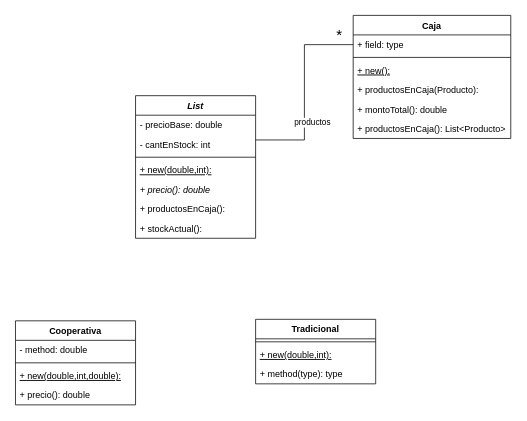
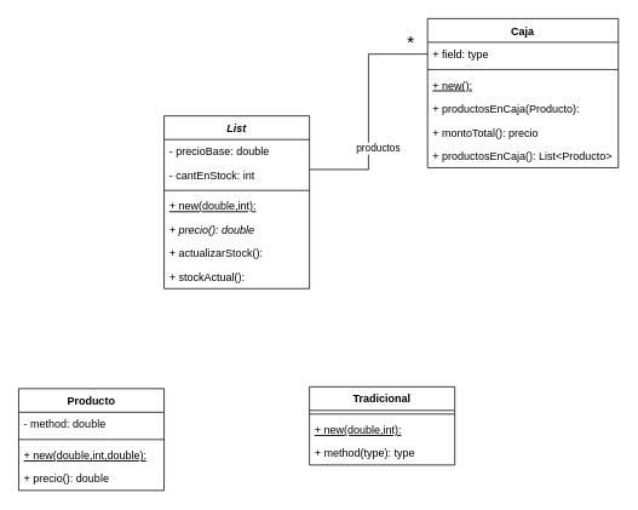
- <mxCell id="7" value="+ montoTotal(): double " style="text;strokeColor=none;fillColor=none;align=left;verticalAlign=top;spacingLeft=4;spacingRight=4;overflow=hidden;rotatable=0;points=[[0,0.5],[1,0.5]];portConstraint=eastwest;" parent="2" vertex="1"><mxGeometry y="112" width="210" height="26" as="geometry" /></mxCell>
+ <mxCell id="7" value="+ montoTotal(): precio " style="text;strokeColor=none;fillColor=none;align=left;verticalAlign=top;spacingLeft=4;spacingRight=4;overflow=hidden;rotatable=0;points=[[0,0.5],[1,0.5]];portConstraint=eastwest;" parent="2" vertex="1"><mxGeometry y="112" width="210" height="26" as="geometry" /></mxCell>
- <mxCell id="15" value="+ productosEnCaja():" style="text;strokeColor=none;fillColor=none;align=left;verticalAlign=top;spacingLeft=4;spacingRight=4;overflow=hidden;rotatable=0;points=[[0,0.5],[1,0.5]];portConstraint=eastwest;" parent="9" vertex="1"><mxGeometry y="138" width="160" height="26" as="geometry" /></mxCell>
+ <mxCell id="15" value="+ actualizarStock():" style="text;strokeColor=none;fillColor=none;align=left;verticalAlign=top;spacingLeft=4;spacingRight=4;overflow=hidden;rotatable=0;points=[[0,0.5],[1,0.5]];portConstraint=eastwest;" parent="9" vertex="1"><mxGeometry y="138" width="160" height="26" as="geometry" /></mxCell>
- <mxCell id="21" value="Cooperativa" style="swimlane;fontStyle=1;align=center;verticalAlign=top;childLayout=stackLayout;horizontal=1;startSize=26;horizontalStack=0;resizeParent=1;resizeParentMax=0;resizeLast=0;collapsible=1;marginBottom=0;" parent="1" vertex="1"><mxGeometry x="20" y="427" width="160" height="112" as="geometry" /></mxCell>
+ <mxCell id="21" value="Producto" style="swimlane;fontStyle=1;align=center;verticalAlign=top;childLayout=stackLayout;horizontal=1;startSize=26;horizontalStack=0;resizeParent=1;resizeParentMax=0;resizeLast=0;collapsible=1;marginBottom=0;" parent="1" vertex="1"><mxGeometry x="20" y="427" width="160" height="112" as="geometry" /></mxCell>
